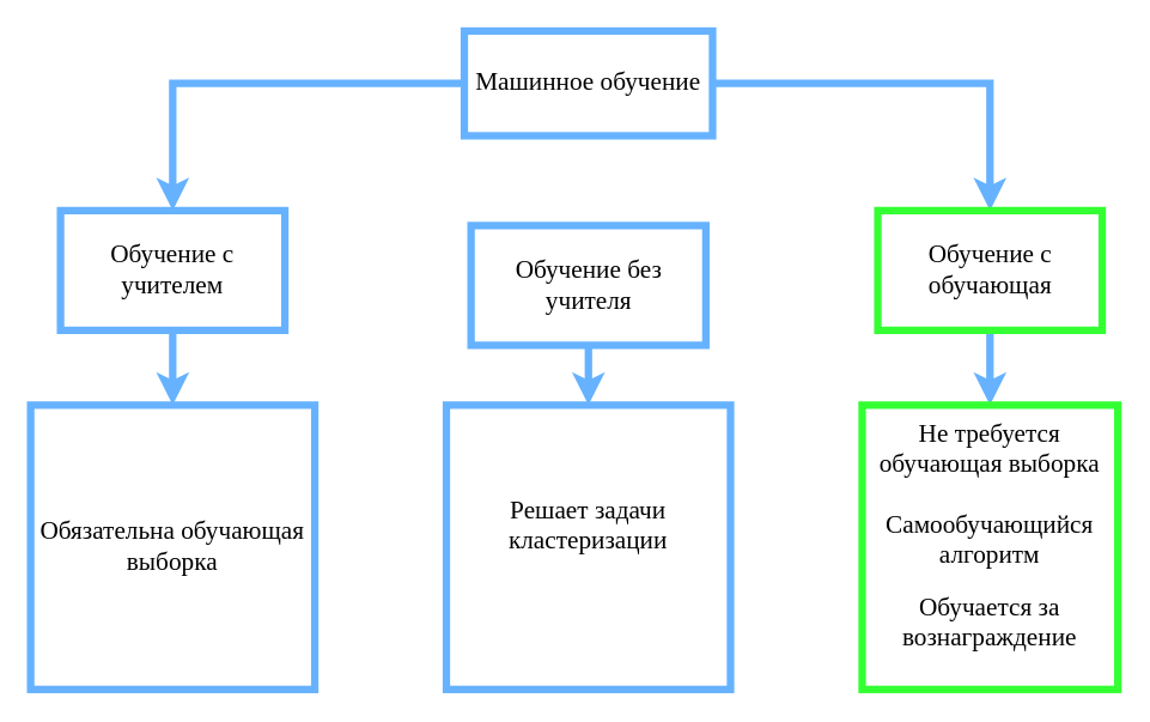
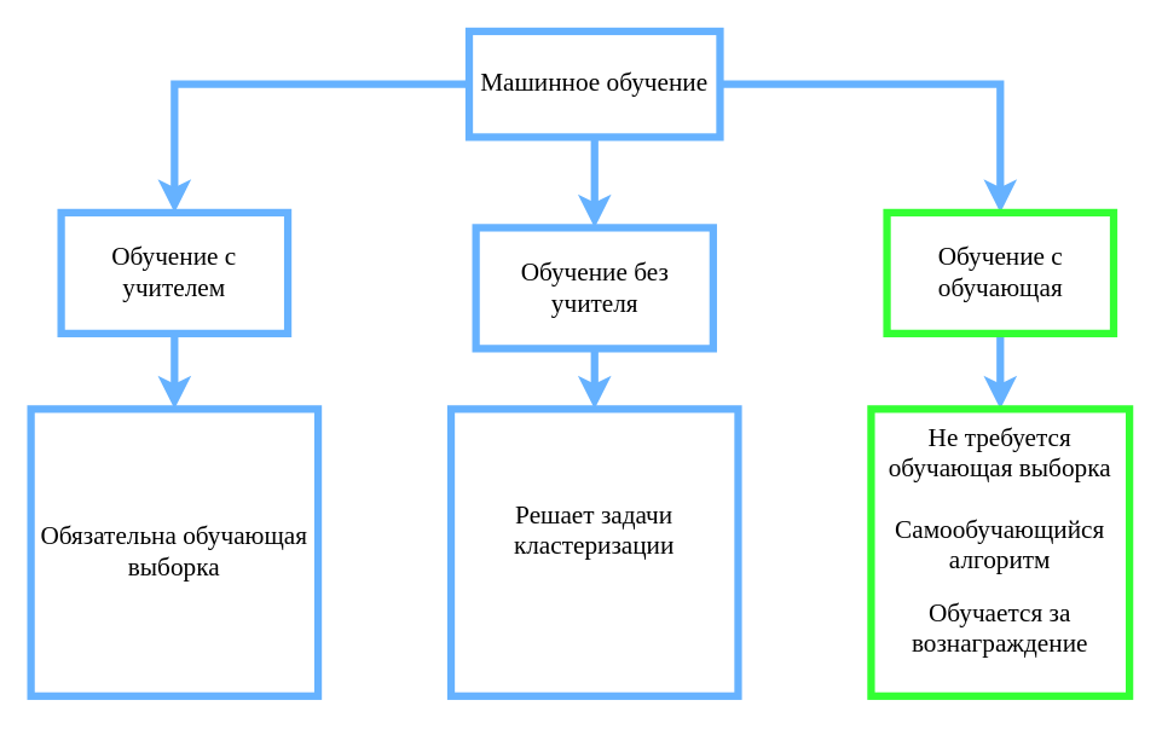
+ <mxCell id="2" style="edgeStyle=orthogonalEdgeStyle;rounded=0;orthogonalLoop=1;jettySize=auto;html=1;entryX=0.5;entryY=0;entryDx=0;entryDy=0;strokeWidth=5;strokeColor=#66B2FF;" parent="1" source="5" target="9" edge="1"><mxGeometry relative="1" as="geometry" /></mxCell>
